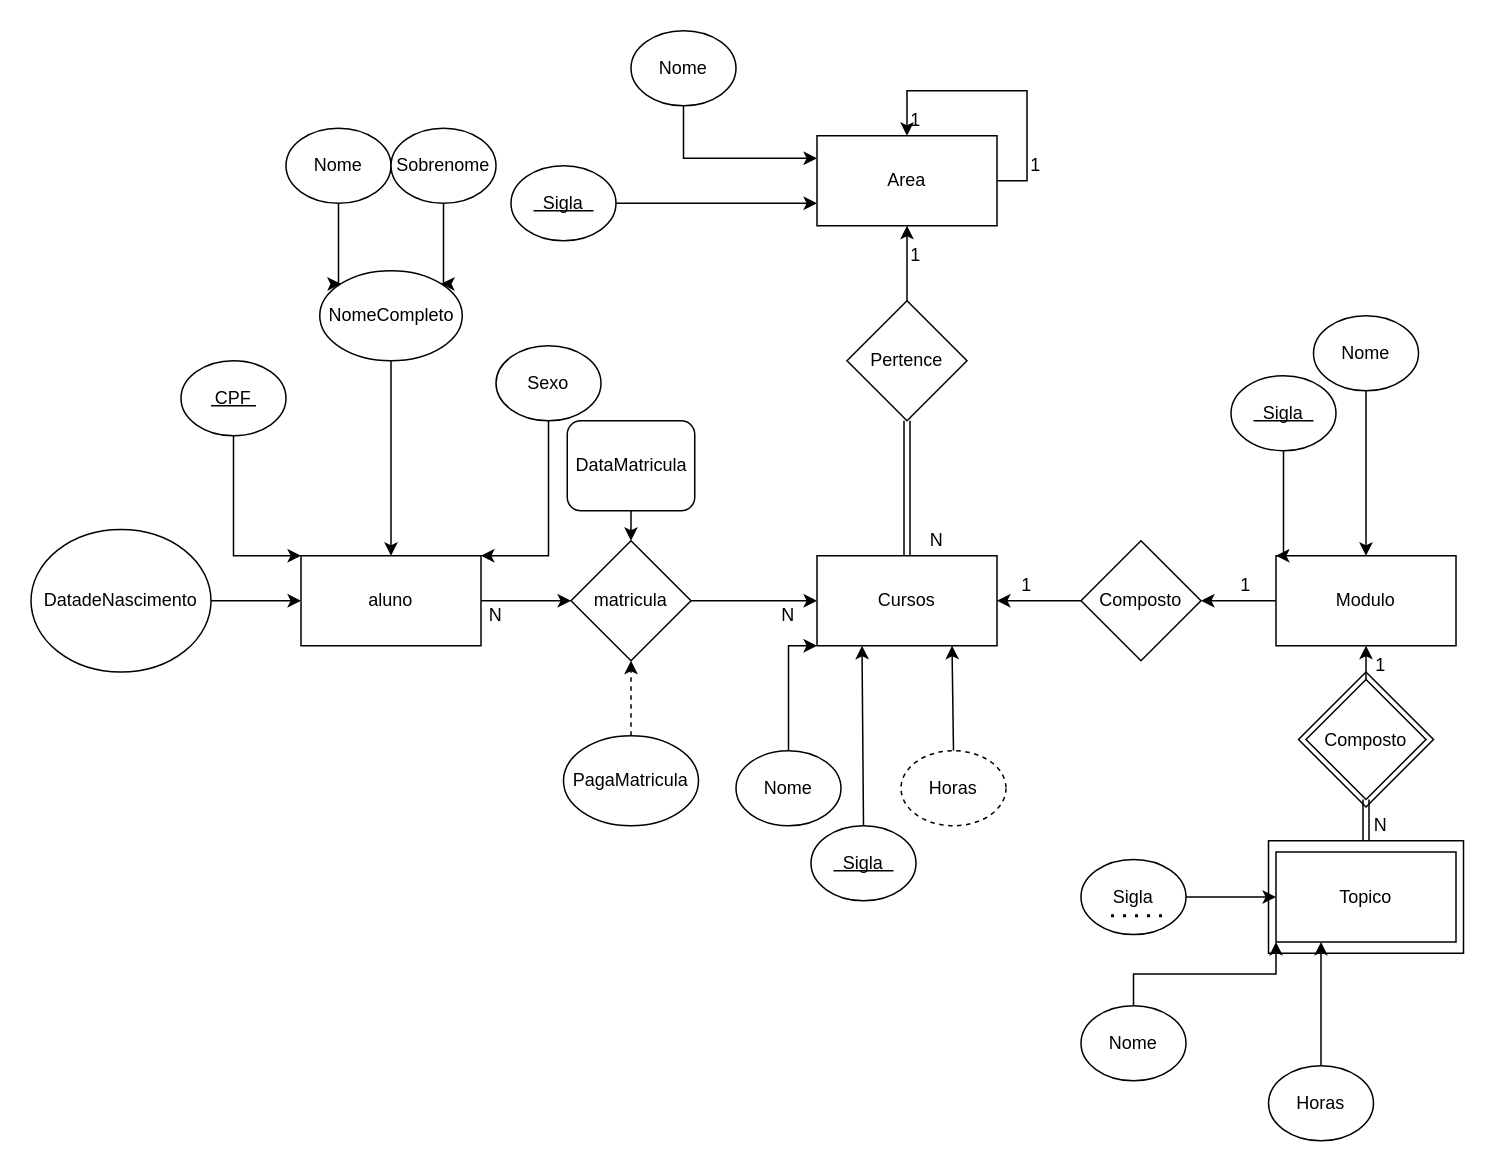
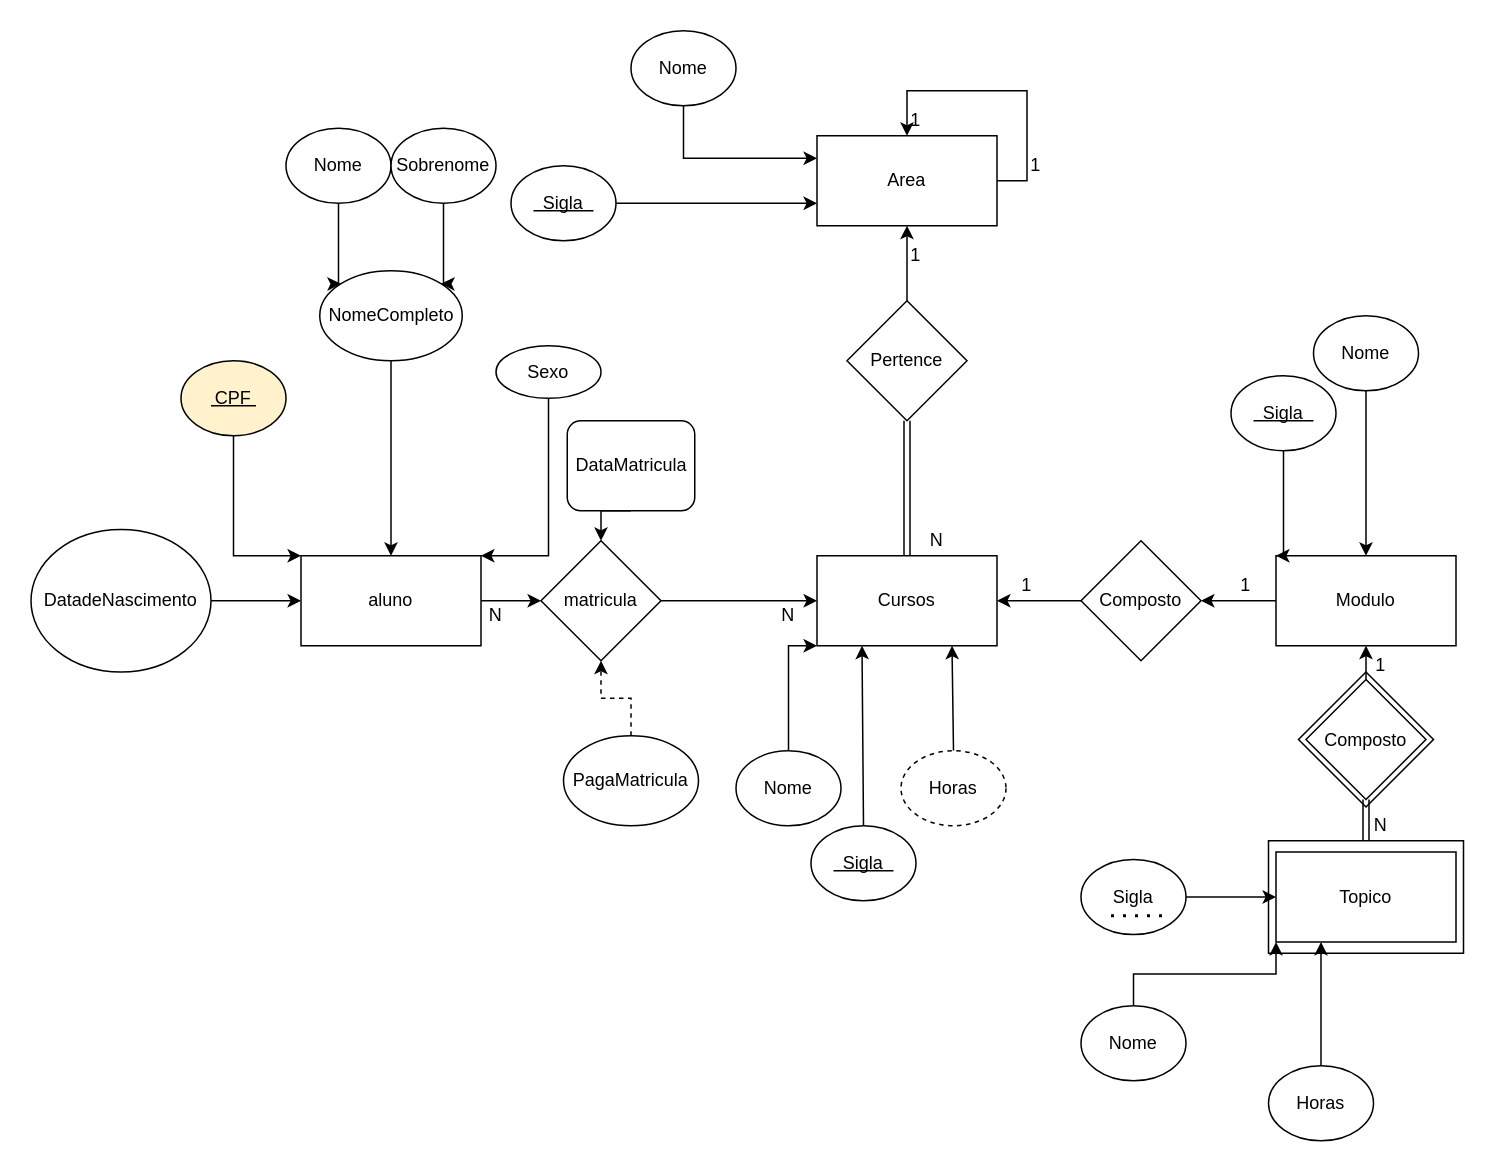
- <mxCell id="37" value="Sexo" style="ellipse;whiteSpace=wrap;html=1;" parent="1" vertex="1"><mxGeometry x="330" y="230" width="70" height="50" as="geometry" /></mxCell>
+ <mxCell id="37" value="Sexo" style="ellipse;whiteSpace=wrap;html=1;" parent="1" vertex="1"><mxGeometry x="330" y="230" width="70" height="35" as="geometry" /></mxCell>
- <mxCell id="28" value="CPF" style="ellipse;whiteSpace=wrap;html=1;" parent="1" vertex="1"><mxGeometry x="120" y="240" width="70" height="50" as="geometry" /></mxCell>
+ <mxCell id="28" value="CPF" style="ellipse;whiteSpace=wrap;html=1;fillColor=#fff2cc;" parent="1" vertex="1"><mxGeometry x="120" y="240" width="70" height="50" as="geometry" /></mxCell>
- <mxCell id="22" value="matricula&lt;br&gt;" style="rhombus;whiteSpace=wrap;html=1;" parent="1" vertex="1"><mxGeometry x="380" y="360" width="80" height="80" as="geometry" /></mxCell>
+ <mxCell id="22" value="matricula&lt;br&gt;" style="rhombus;whiteSpace=wrap;html=1;" parent="1" vertex="1"><mxGeometry x="360" y="360" width="80" height="80" as="geometry" /></mxCell>
